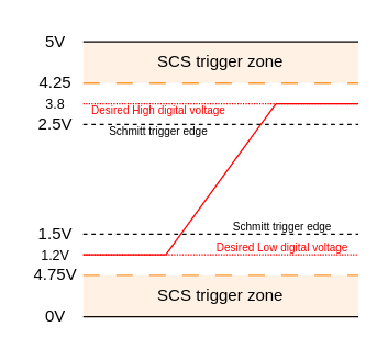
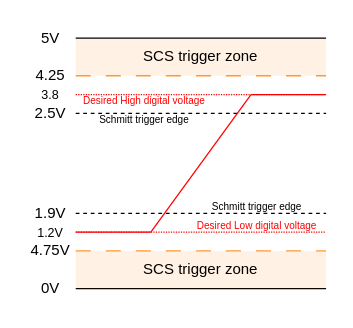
- <mxCell id="10" value="1.5V" style="text;html=1;strokeColor=none;fillColor=none;align=center;verticalAlign=middle;whiteSpace=wrap;rounded=0;" parent="1" vertex="1"><mxGeometry x="20" y="160" width="40" height="20" as="geometry" /></mxCell>
+ <mxCell id="10" value="1.9V" style="text;html=1;strokeColor=none;fillColor=none;align=center;verticalAlign=middle;whiteSpace=wrap;rounded=0;" parent="1" vertex="1"><mxGeometry x="20" y="160" width="40" height="20" as="geometry" /></mxCell>
